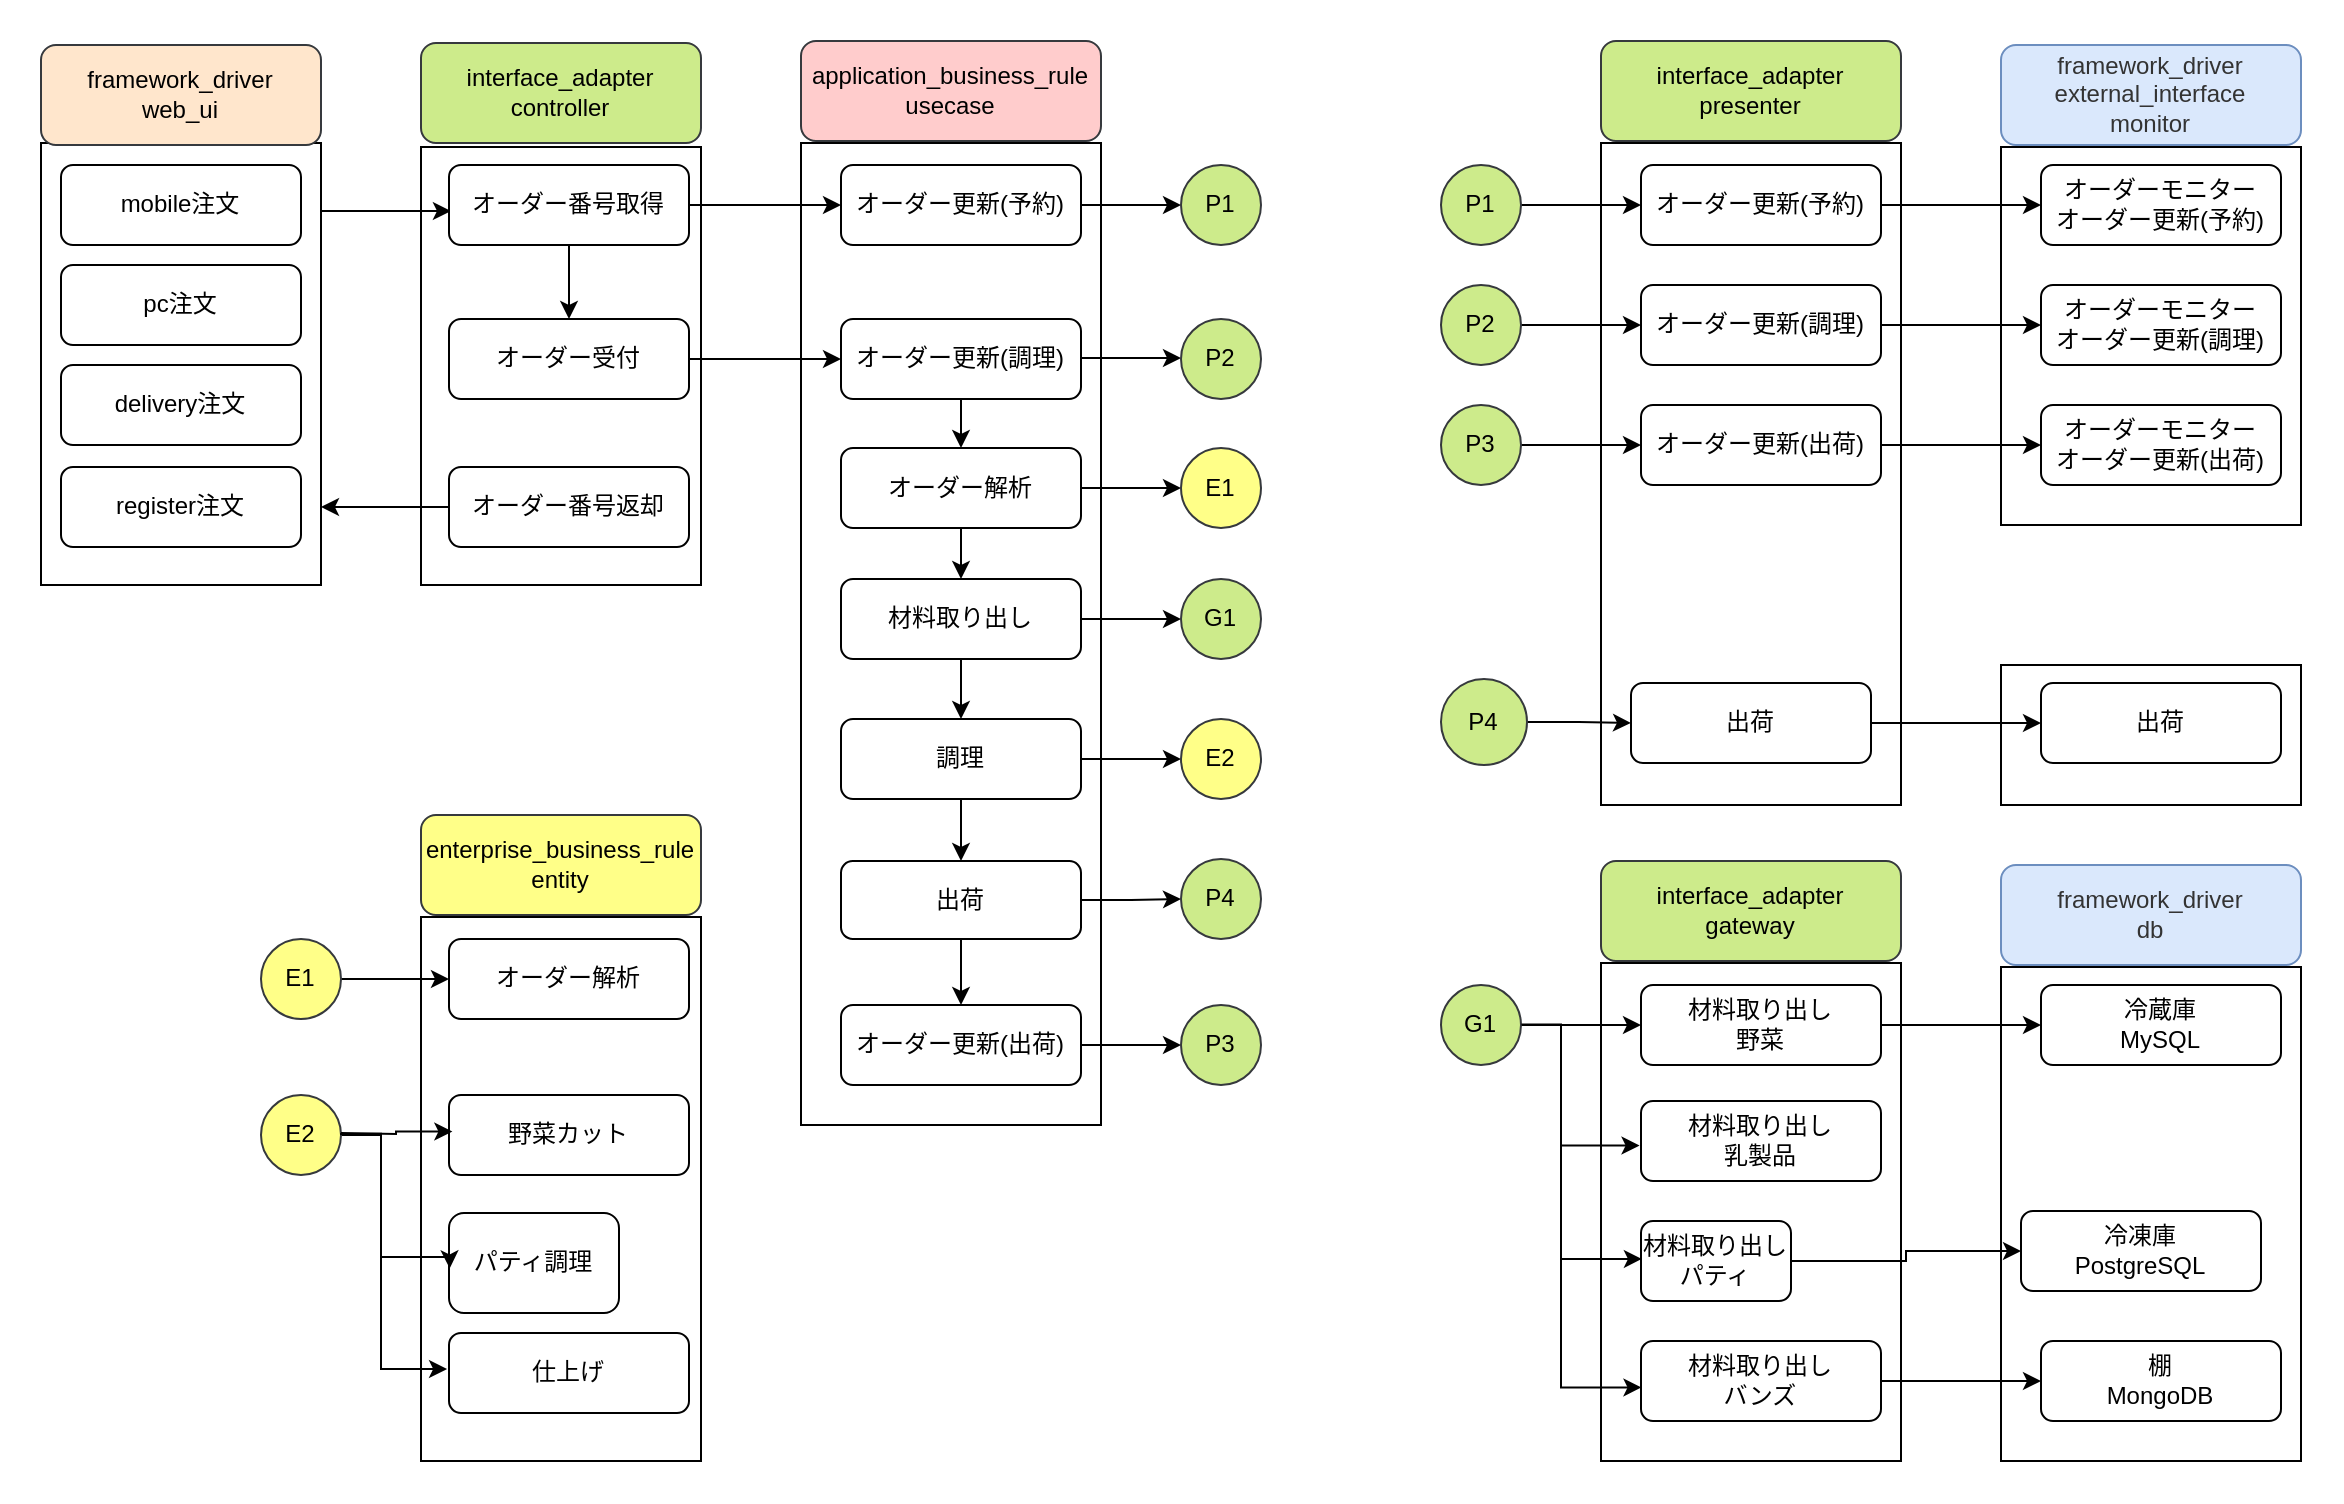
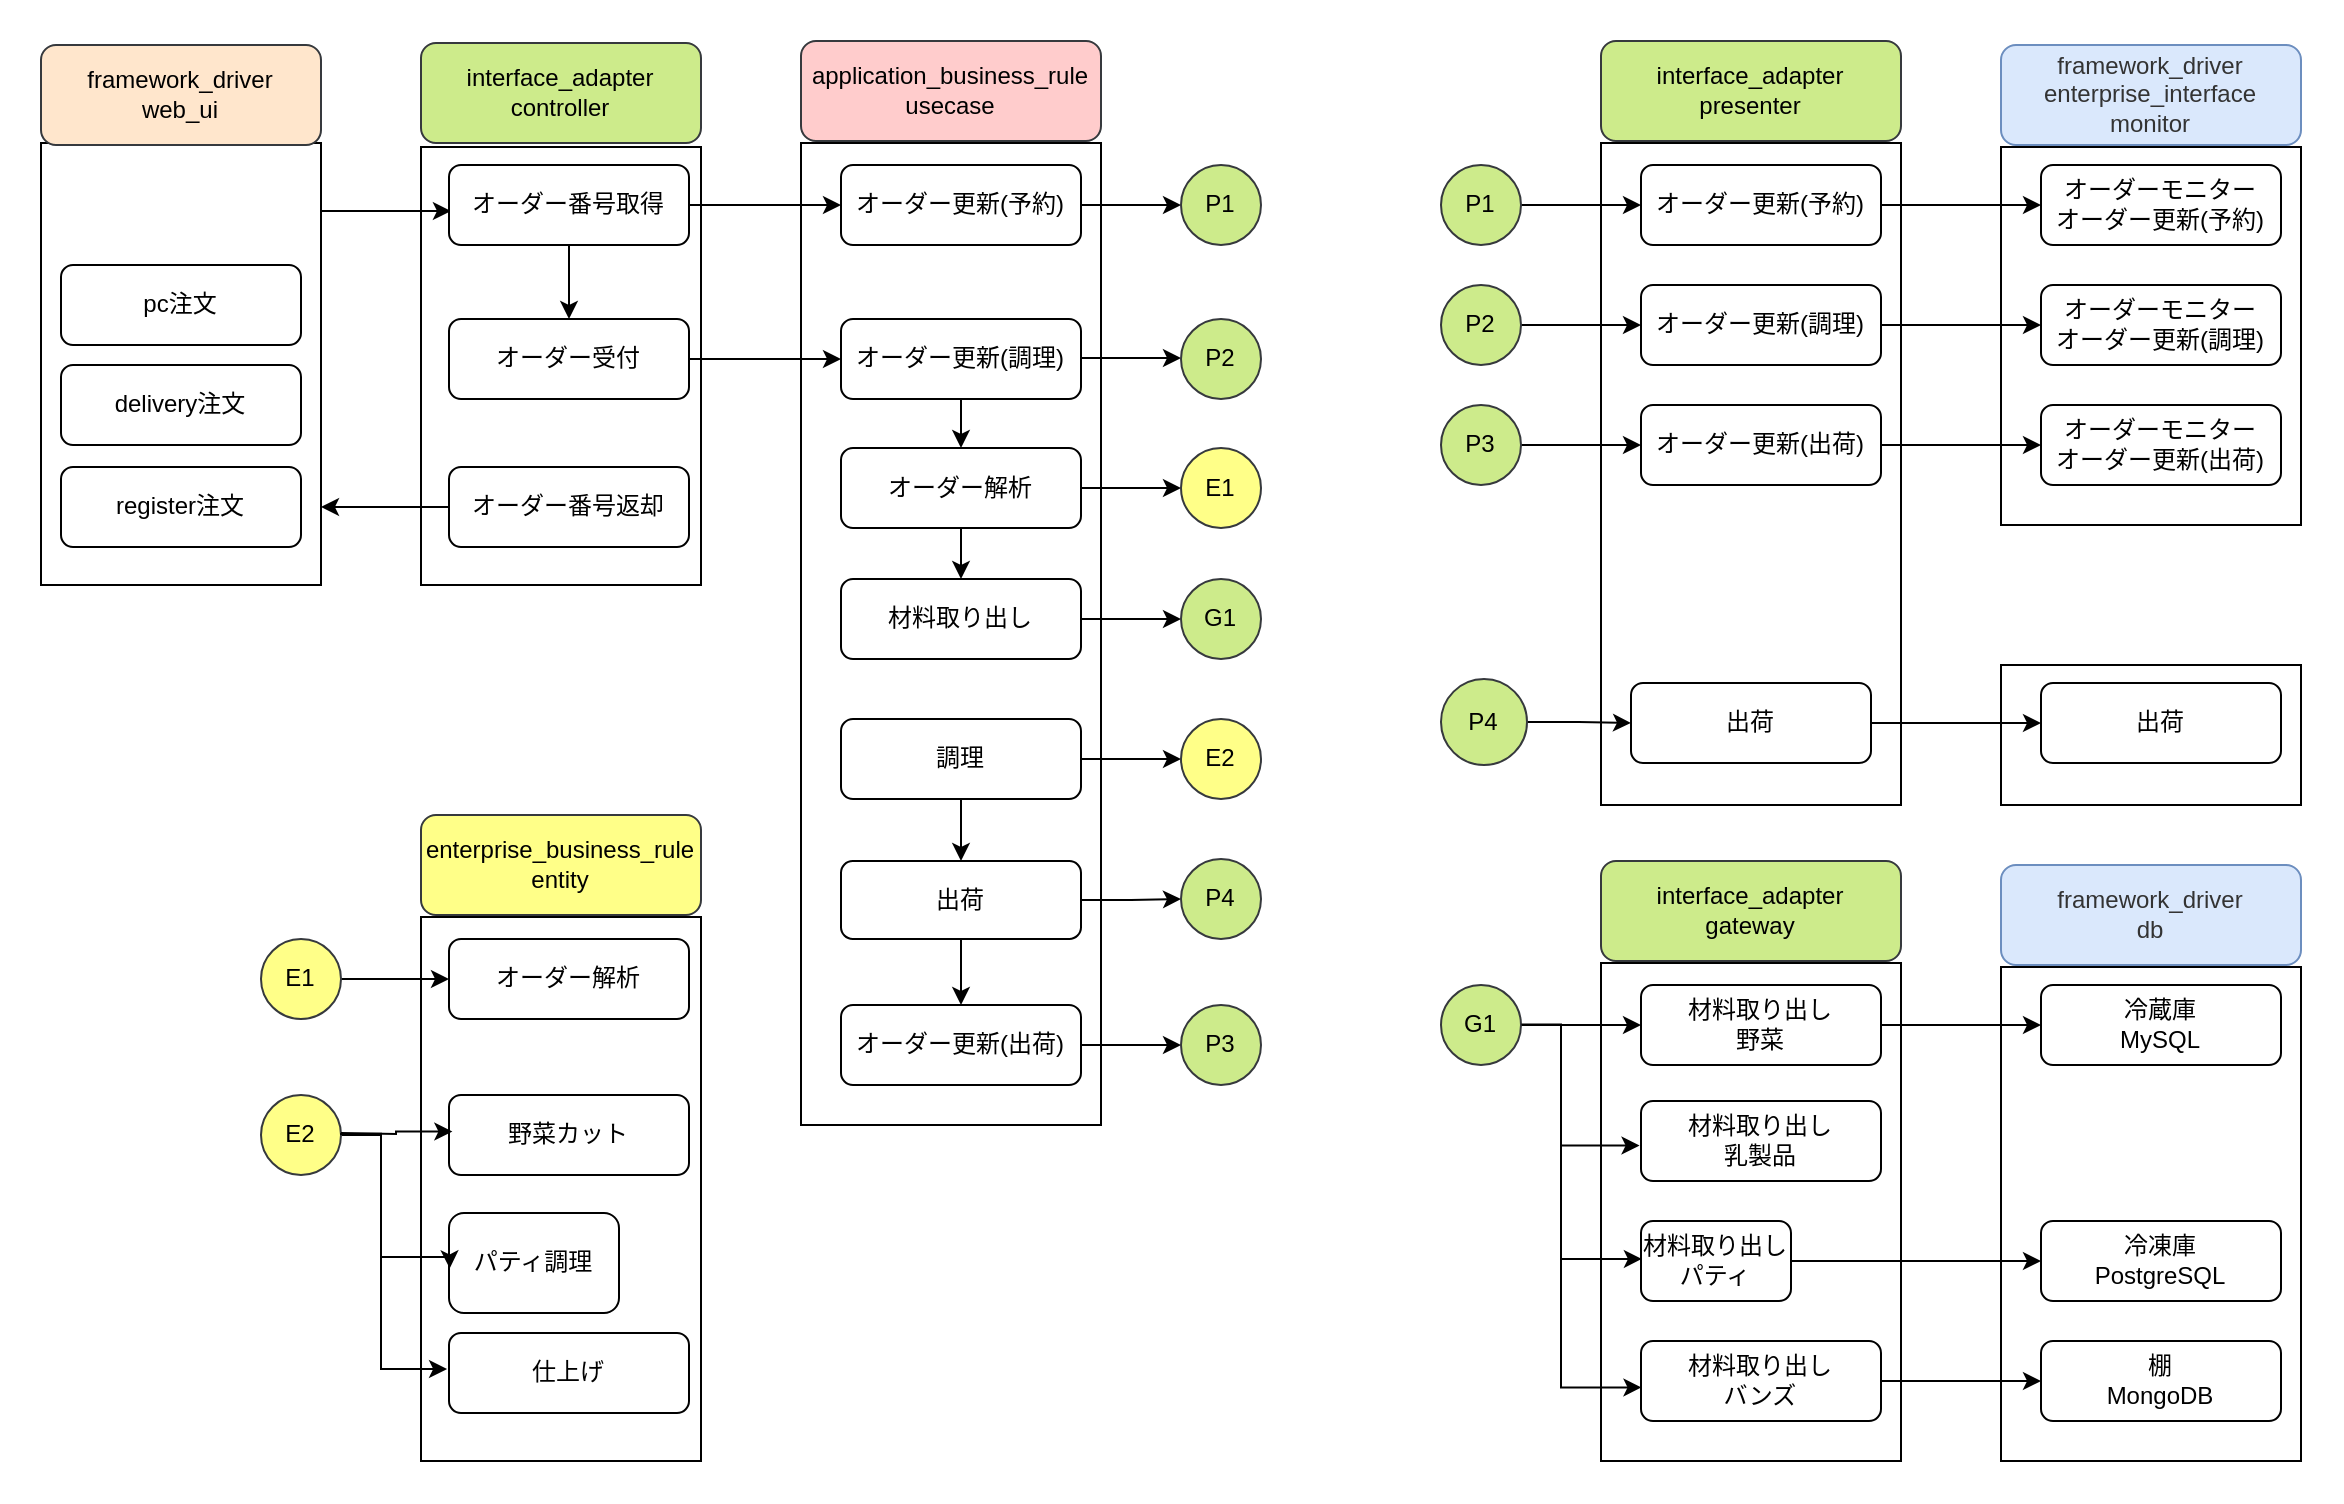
- <mxCell id="23" value="&lt;span style=&quot;color: rgb(51 , 51 , 51)&quot;&gt;framework_driver&lt;/span&gt;&lt;br style=&quot;color: rgb(51 , 51 , 51)&quot;&gt;&lt;span style=&quot;color: rgb(51 , 51 , 51)&quot;&gt;external_interface&lt;br&gt;monitor&lt;br&gt;&lt;/span&gt;" style="rounded=1;whiteSpace=wrap;html=1;fillColor=#dae8fc;strokeColor=#6c8ebf;" parent="1" vertex="1"><mxGeometry x="1000" y="22" width="150" height="50" as="geometry" /></mxCell>
+ <mxCell id="23" value="&lt;span style=&quot;color: rgb(51 , 51 , 51)&quot;&gt;framework_driver&lt;/span&gt;&lt;br style=&quot;color: rgb(51 , 51 , 51)&quot;&gt;&lt;span style=&quot;color: rgb(51 , 51 , 51)&quot;&gt;enterprise_interface&lt;br&gt;monitor&lt;br&gt;&lt;/span&gt;" style="rounded=1;whiteSpace=wrap;html=1;fillColor=#dae8fc;strokeColor=#6c8ebf;" parent="1" vertex="1"><mxGeometry x="1000" y="22" width="150" height="50" as="geometry" /></mxCell>
- <mxCell id="5" value="mobile注文" style="rounded=1;whiteSpace=wrap;html=1;" parent="1" vertex="1"><mxGeometry x="30" y="82" width="120" height="40" as="geometry" /></mxCell>
- <mxCell id="46" value="" style="edgeStyle=orthogonalEdgeStyle;rounded=0;orthogonalLoop=1;jettySize=auto;html=1;" parent="1" source="47" target="51" edge="1"><mxGeometry relative="1" as="geometry" /></mxCell>
- <mxCell id="87" value="冷凍庫&lt;br&gt;PostgreSQL" style="rounded=1;whiteSpace=wrap;html=1;" parent="1" vertex="1"><mxGeometry x="1010" y="605" width="120" height="40" as="geometry" /></mxCell>
+ <mxCell id="87" value="冷凍庫&lt;br&gt;PostgreSQL" style="rounded=1;whiteSpace=wrap;html=1;" parent="1" vertex="1"><mxGeometry x="1020" y="610" width="120" height="40" as="geometry" /></mxCell>
